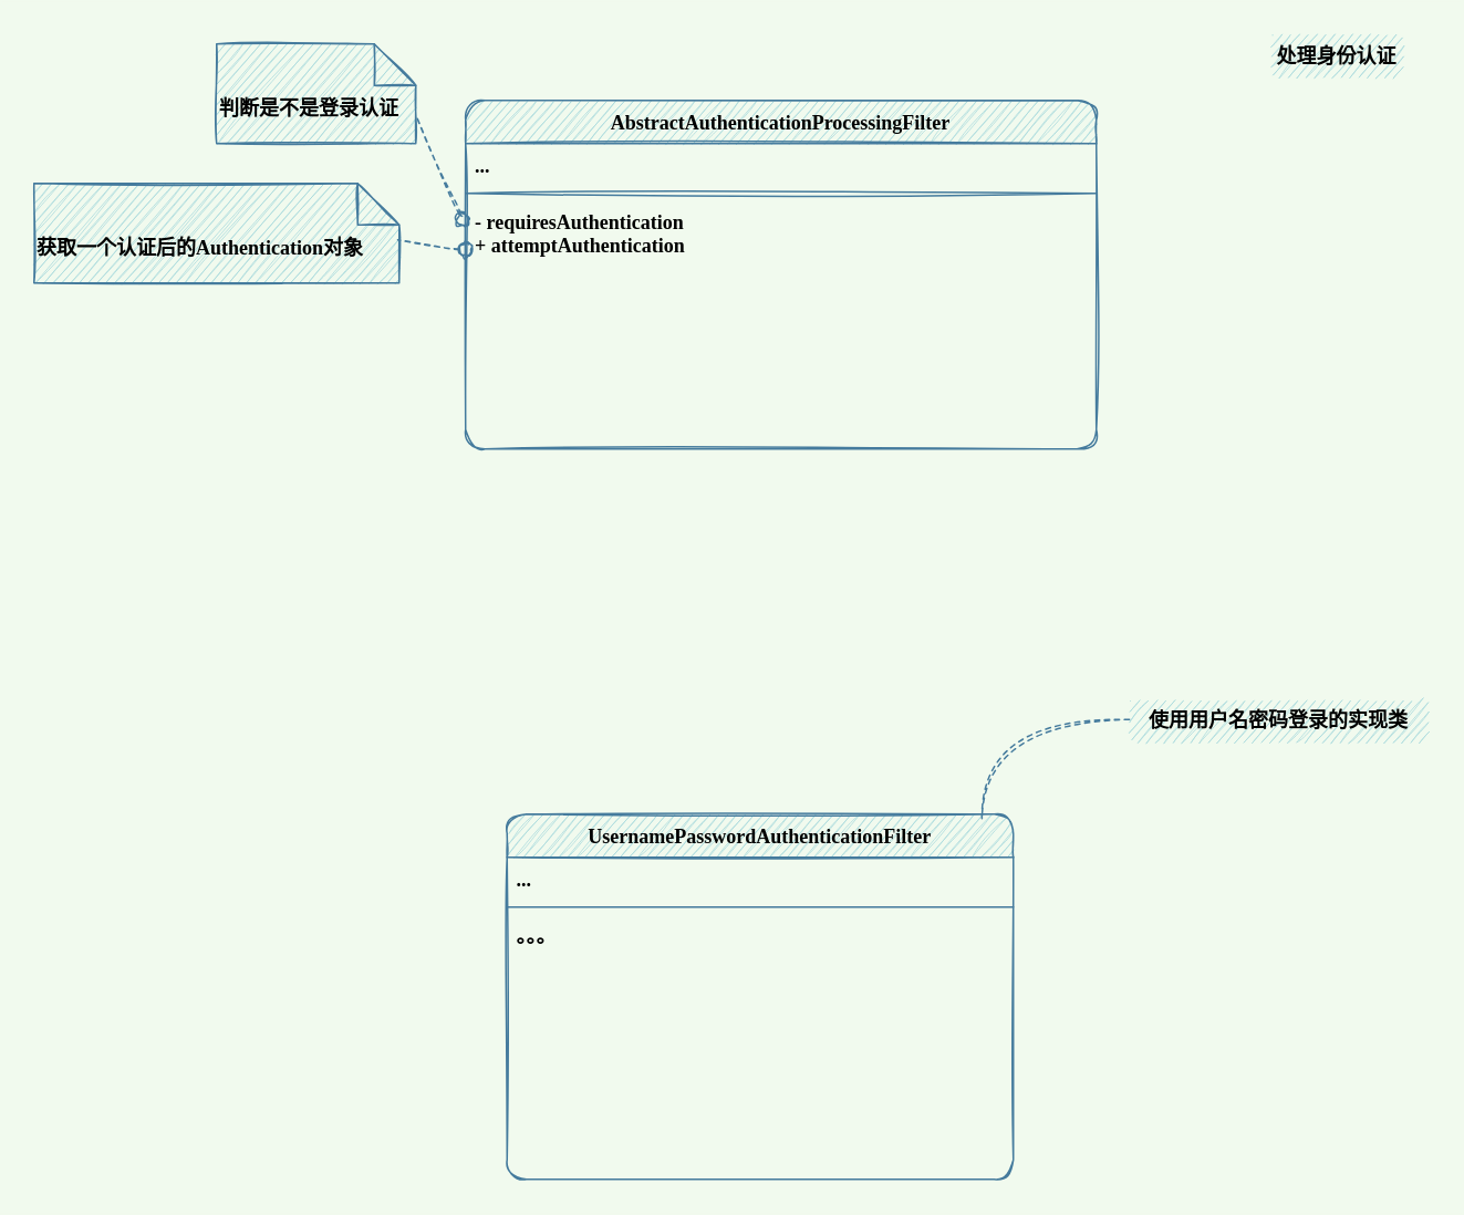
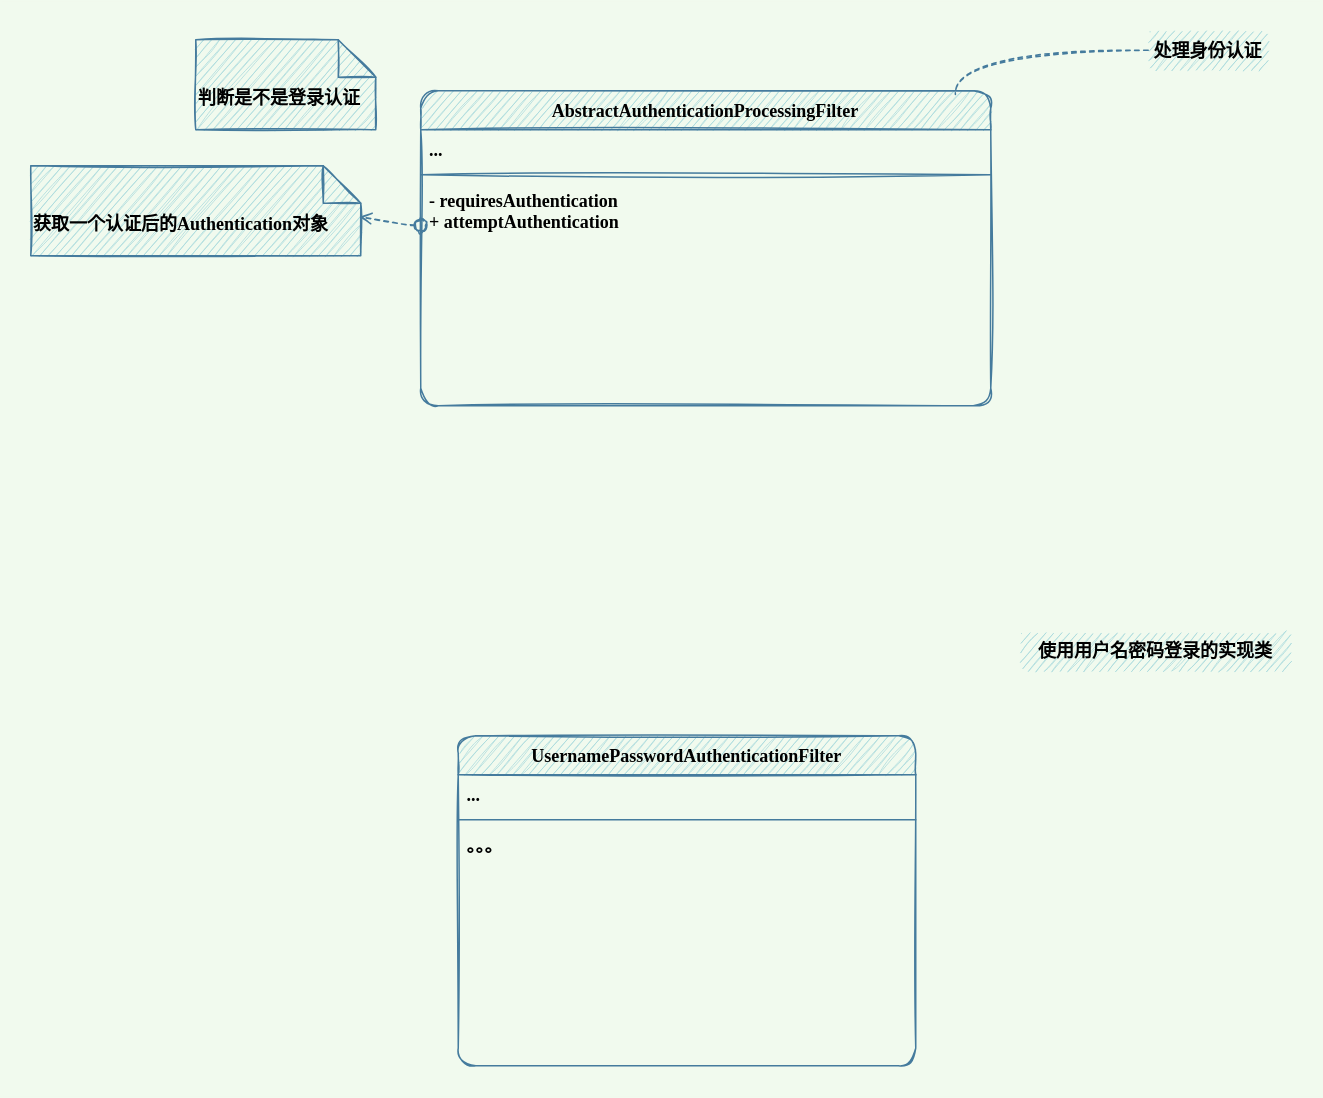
+ <mxCell id="6" style="edgeStyle=orthogonalEdgeStyle;curved=1;sketch=1;orthogonalLoop=1;jettySize=auto;html=1;entryX=0.938;entryY=0.012;entryDx=0;entryDy=0;entryPerimeter=0;dashed=1;fontFamily=Comic Sans MS;fontColor=#000000;startArrow=none;startFill=0;endArrow=none;endFill=0;startSize=20;strokeColor=#457b9d;fillColor=#A8DADC;rounded=0;" parent="1" source="7" target="2" edge="1"><mxGeometry relative="1" as="geometry" /></mxCell>
- <mxCell id="15" value="" style="html=1;verticalAlign=bottom;startArrow=oval;startFill=0;endArrow=none;startSize=8;rounded=1;sketch=1;fontFamily=Comic Sans MS;fontColor=#000000;strokeColor=#457B9D;fillColor=#A8DADC;curved=1;dashed=1;endFill=0;labelBackgroundColor=#F1FAEE;fontStyle=1;entryX=0;entryY=0;entryDx=120;entryDy=42.5;entryPerimeter=0;exitX=-0.005;exitY=0.08;exitDx=0;exitDy=0;exitPerimeter=0;" parent="1" source="5" target="14" edge="1"><mxGeometry width="60" relative="1" as="geometry"><mxPoint x="234" y="585" as="sourcePoint" /><mxPoint x="360" y="576" as="targetPoint" /></mxGeometry></mxCell>
- <mxCell id="17" value="" style="html=1;verticalAlign=bottom;startArrow=oval;startFill=0;endArrow=none;startSize=8;rounded=1;sketch=1;fontFamily=Comic Sans MS;fontColor=#000000;strokeColor=#457B9D;fillColor=#A8DADC;curved=1;dashed=1;endFill=0;labelBackgroundColor=#F1FAEE;fontStyle=1;entryX=0.996;entryY=0.567;entryDx=0;entryDy=0;entryPerimeter=0;exitX=0;exitY=0.2;exitDx=0;exitDy=0;exitPerimeter=0;" parent="1" source="5" target="16" edge="1"><mxGeometry width="60" relative="1" as="geometry"><mxPoint x="164" y="163" as="sourcePoint" /><mxPoint x="290" y="154" as="targetPoint" /></mxGeometry></mxCell>
+ <mxCell id="17" value="" style="html=1;verticalAlign=bottom;startArrow=oval;startFill=0;endArrow=open;startSize=8;rounded=1;sketch=1;fontFamily=Comic Sans MS;fontColor=#000000;strokeColor=#457B9D;fillColor=#A8DADC;curved=1;dashed=1;endFill=0;labelBackgroundColor=#F1FAEE;fontStyle=1;entryX=0.996;entryY=0.567;entryDx=0;entryDy=0;entryPerimeter=0;exitX=0;exitY=0.2;exitDx=0;exitDy=0;exitPerimeter=0;" parent="1" source="5" target="16" edge="1"><mxGeometry width="60" relative="1" as="geometry"><mxPoint x="164" y="163" as="sourcePoint" /><mxPoint x="290" y="154" as="targetPoint" /></mxGeometry></mxCell>
- <mxCell id="12" style="edgeStyle=orthogonalEdgeStyle;curved=1;sketch=1;orthogonalLoop=1;jettySize=auto;html=1;entryX=0.938;entryY=0.012;entryDx=0;entryDy=0;entryPerimeter=0;dashed=1;fontFamily=Comic Sans MS;fontColor=#000000;startArrow=none;startFill=0;endArrow=none;endFill=0;startSize=20;strokeColor=#457b9d;fillColor=#A8DADC;rounded=0;" parent="1" source="13" target="8" edge="1"><mxGeometry relative="1" as="geometry" /></mxCell>
